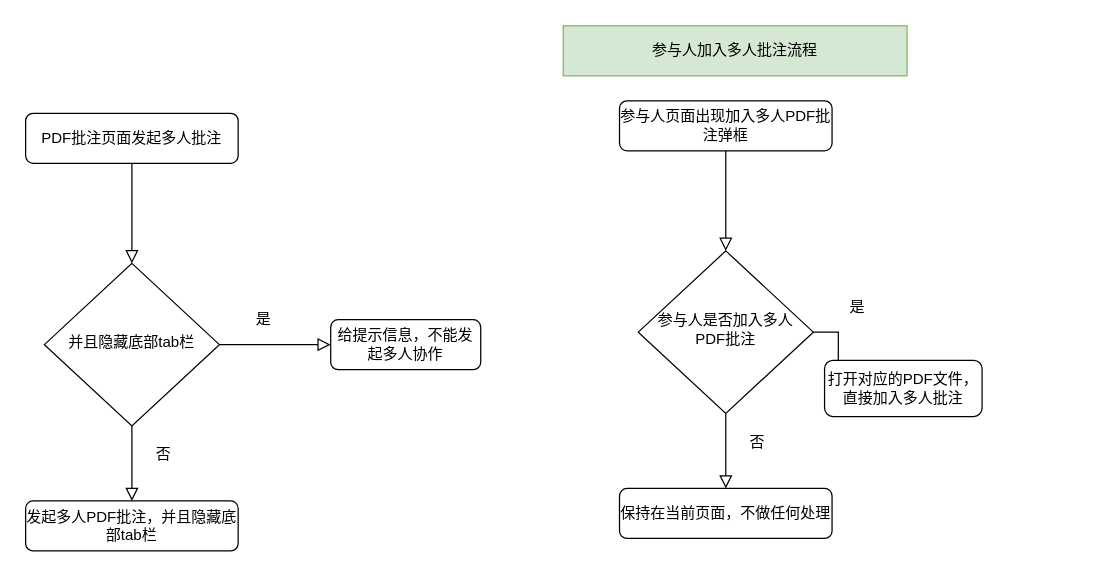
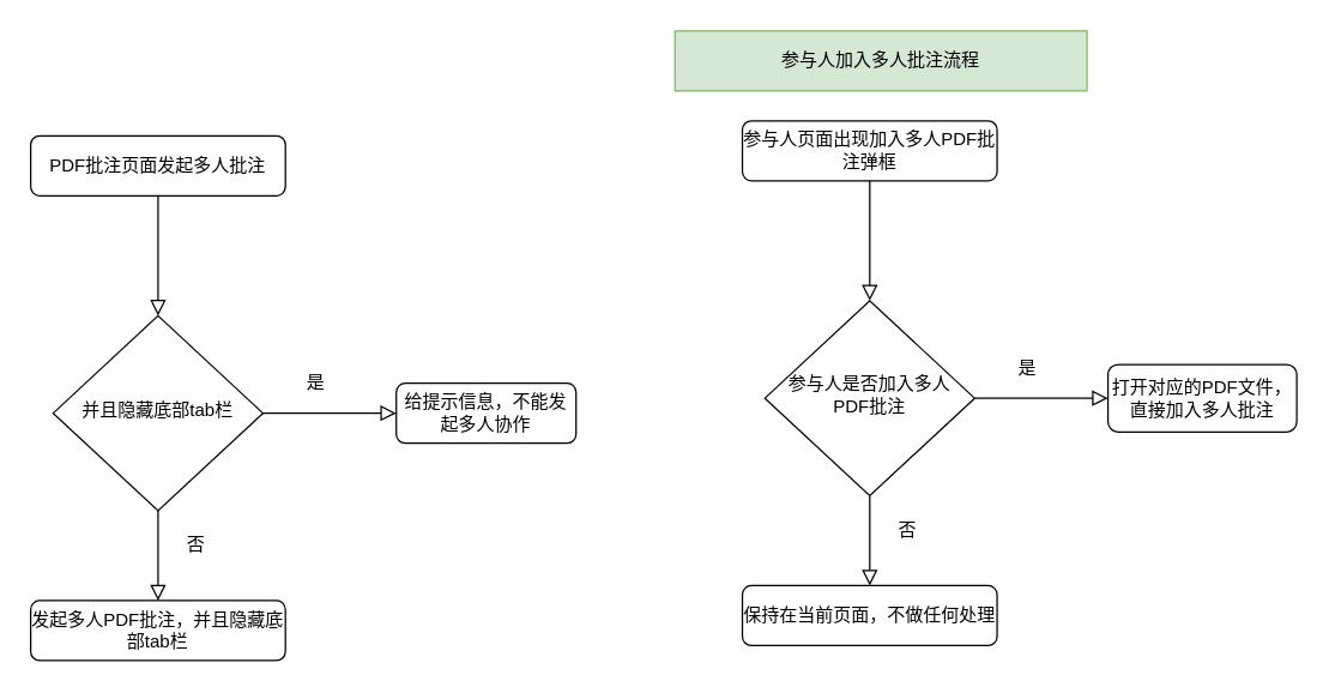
- <mxCell id="16" value="打开对应的PDF文件，直接加入多人批注" style="rounded=1;whiteSpace=wrap;html=1;fontSize=12;glass=0;strokeWidth=1;shadow=0;" vertex="1" parent="1"><mxGeometry x="659" y="287.5" width="126" height="45" as="geometry" /></mxCell>
+ <mxCell id="16" value="打开对应的PDF文件，直接加入多人批注" style="rounded=1;whiteSpace=wrap;html=1;fontSize=12;glass=0;strokeWidth=1;shadow=0;" vertex="1" parent="1"><mxGeometry x="739" y="242.5" width="126" height="45" as="geometry" /></mxCell>
